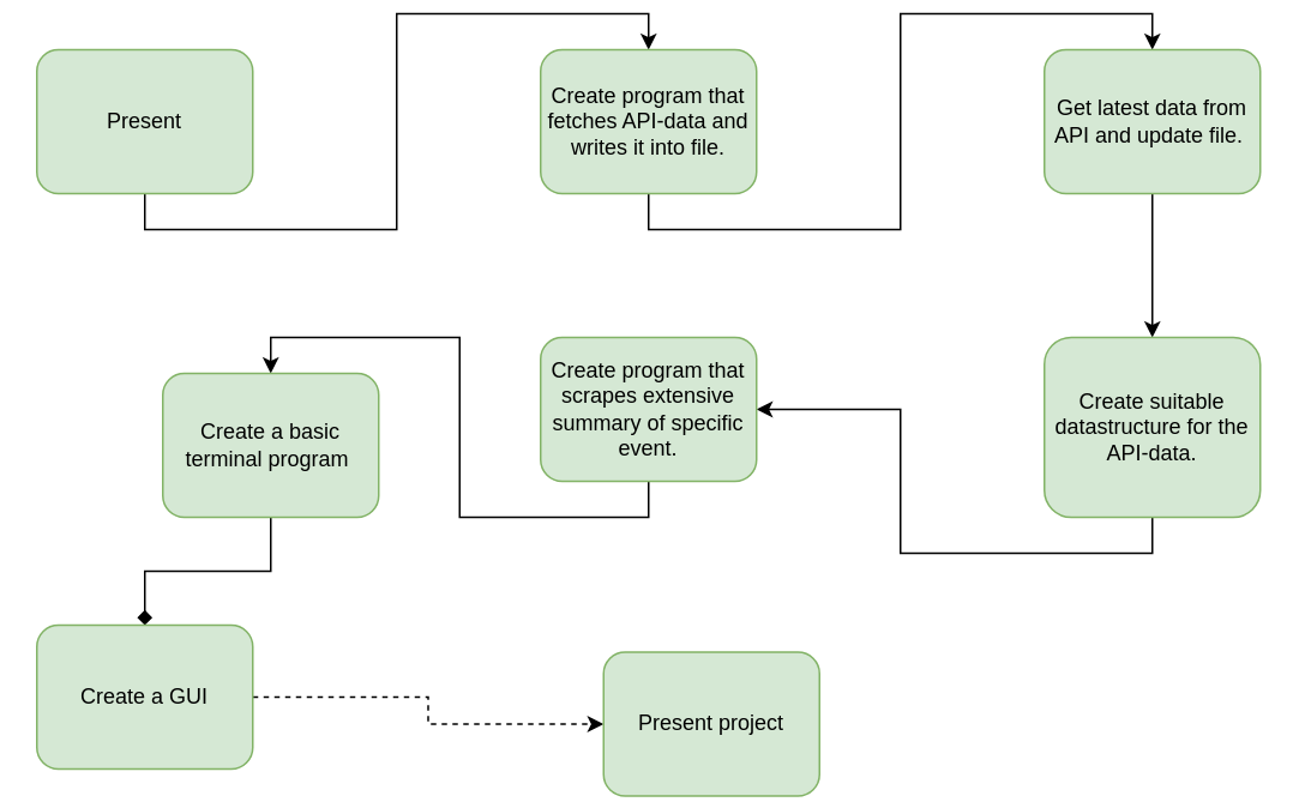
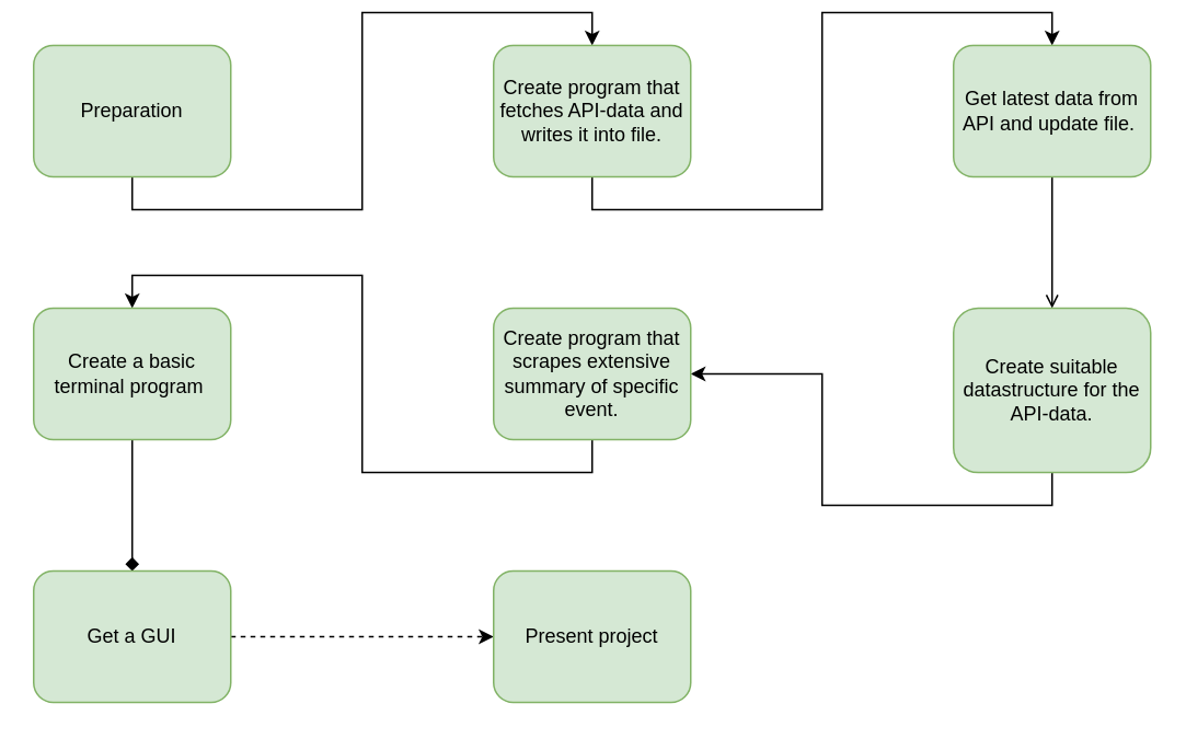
- <mxCell id="3" value="Present" style="rounded=1;whiteSpace=wrap;html=1;fillColor=#d5e8d4;strokeColor=#82b366;" vertex="1" parent="1"><mxGeometry x="20" y="20" width="120" height="80" as="geometry" /></mxCell>
+ <mxCell id="3" value="Preparation" style="rounded=1;whiteSpace=wrap;html=1;fillColor=#d5e8d4;strokeColor=#82b366;" vertex="1" parent="1"><mxGeometry x="20" y="20" width="120" height="80" as="geometry" /></mxCell>
- <mxCell id="6" style="edgeStyle=orthogonalEdgeStyle;rounded=0;orthogonalLoop=1;jettySize=auto;html=1;exitX=0.5;exitY=1;exitDx=0;exitDy=0;entryX=0.5;entryY=0;entryDx=0;entryDy=0;" edge="1" parent="1" source="7" target="9"><mxGeometry relative="1" as="geometry" /></mxCell>
+ <mxCell id="6" style="edgeStyle=orthogonalEdgeStyle;rounded=0;orthogonalLoop=1;jettySize=auto;html=1;exitX=0.5;exitY=1;exitDx=0;exitDy=0;entryX=0.5;entryY=0;entryDx=0;entryDy=0;endArrow=open;" edge="1" parent="1" source="7" target="9"><mxGeometry relative="1" as="geometry" /></mxCell>
- <mxCell id="13" value="Create a basic terminal program&amp;nbsp;" style="rounded=1;whiteSpace=wrap;html=1;fillColor=#d5e8d4;strokeColor=#82b366;" vertex="1" parent="1"><mxGeometry x="90" y="200" width="120" height="80" as="geometry" /></mxCell>
+ <mxCell id="13" value="Create a basic terminal program&amp;nbsp;" style="rounded=1;whiteSpace=wrap;html=1;fillColor=#d5e8d4;strokeColor=#82b366;" vertex="1" parent="1"><mxGeometry x="20" y="180" width="120" height="80" as="geometry" /></mxCell>
- <mxCell id="15" value="Create a GUI&lt;br&gt;" style="rounded=1;whiteSpace=wrap;html=1;fillColor=#d5e8d4;strokeColor=#82b366;" vertex="1" parent="1"><mxGeometry x="20" y="340" width="120" height="80" as="geometry" /></mxCell>
+ <mxCell id="15" value="Get a GUI&lt;br&gt;" style="rounded=1;whiteSpace=wrap;html=1;fillColor=#d5e8d4;strokeColor=#82b366;" vertex="1" parent="1"><mxGeometry x="20" y="340" width="120" height="80" as="geometry" /></mxCell>
- <mxCell id="16" value="Present project" style="rounded=1;whiteSpace=wrap;html=1;fillColor=#d5e8d4;strokeColor=#82b366;" vertex="1" parent="1"><mxGeometry x="335" y="355" width="120" height="80" as="geometry" /></mxCell>
+ <mxCell id="16" value="Present project" style="rounded=1;whiteSpace=wrap;html=1;fillColor=#d5e8d4;strokeColor=#82b366;" vertex="1" parent="1"><mxGeometry x="300" y="340" width="120" height="80" as="geometry" /></mxCell>
